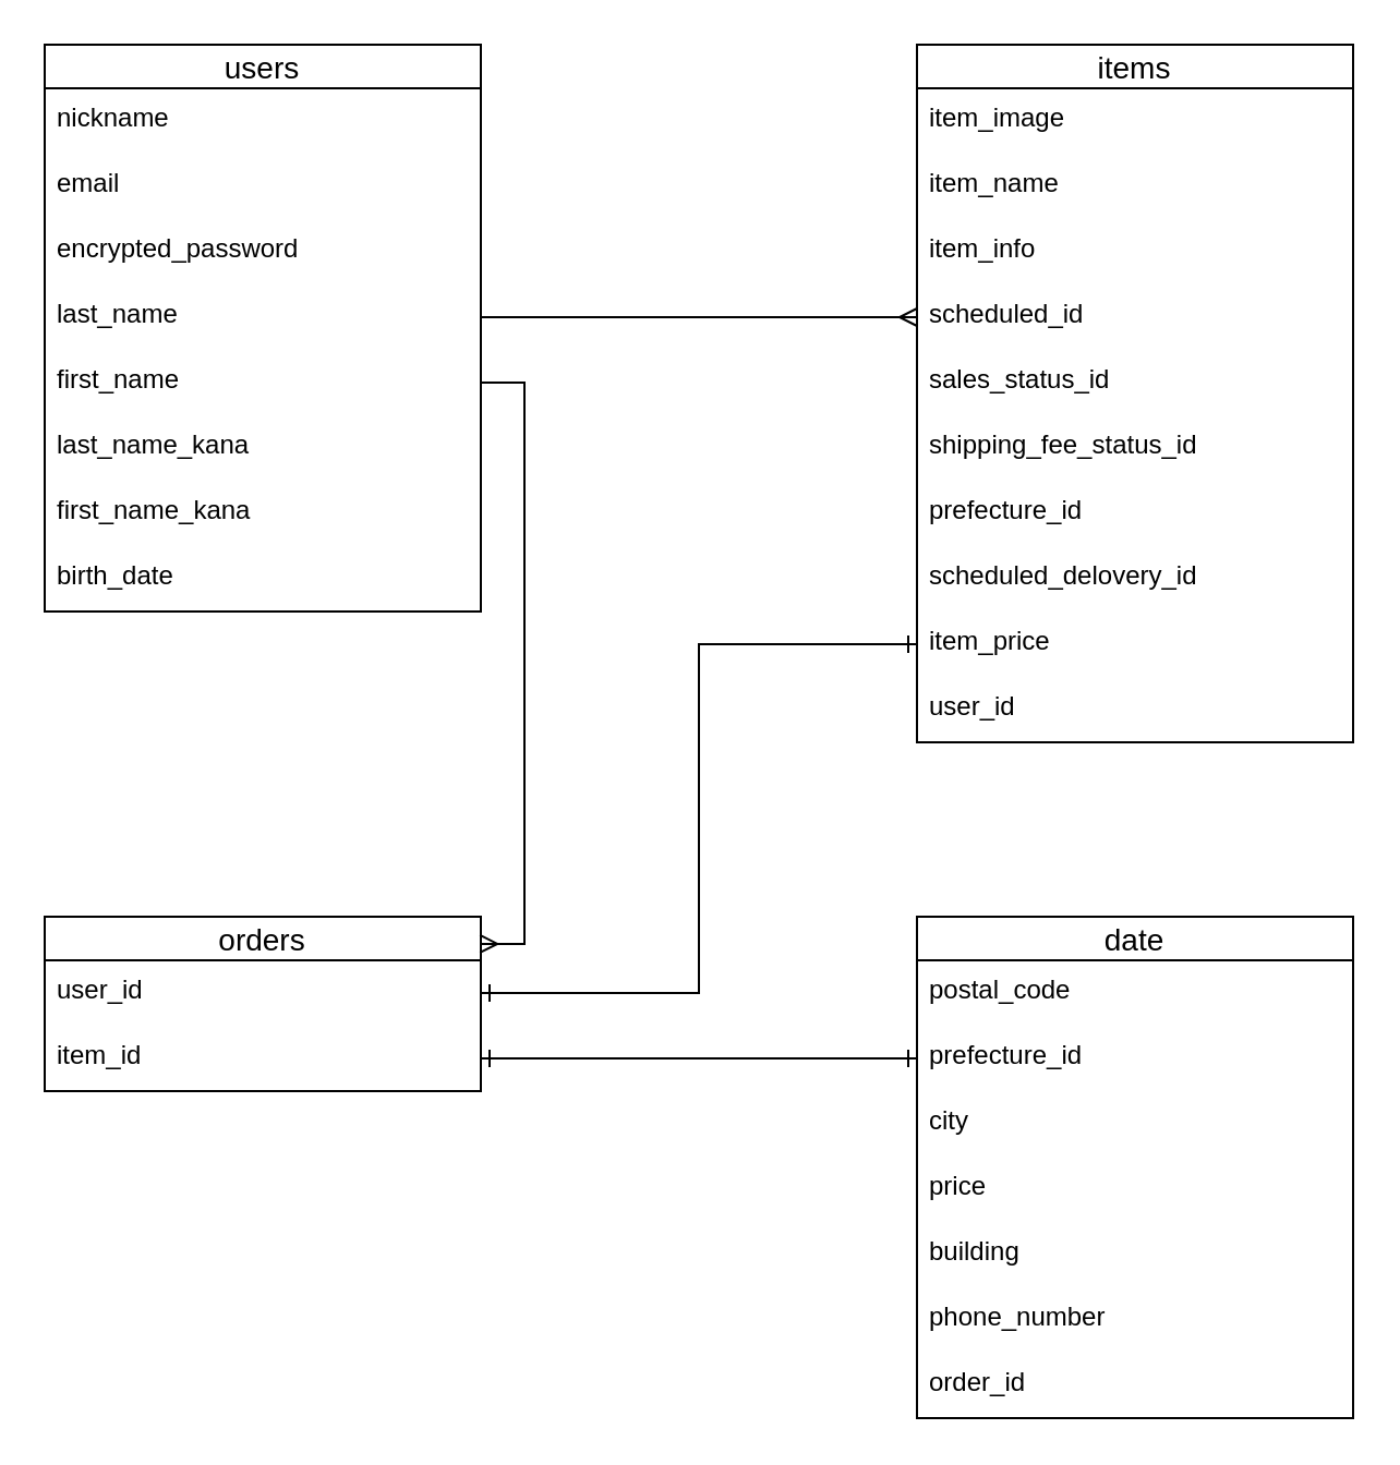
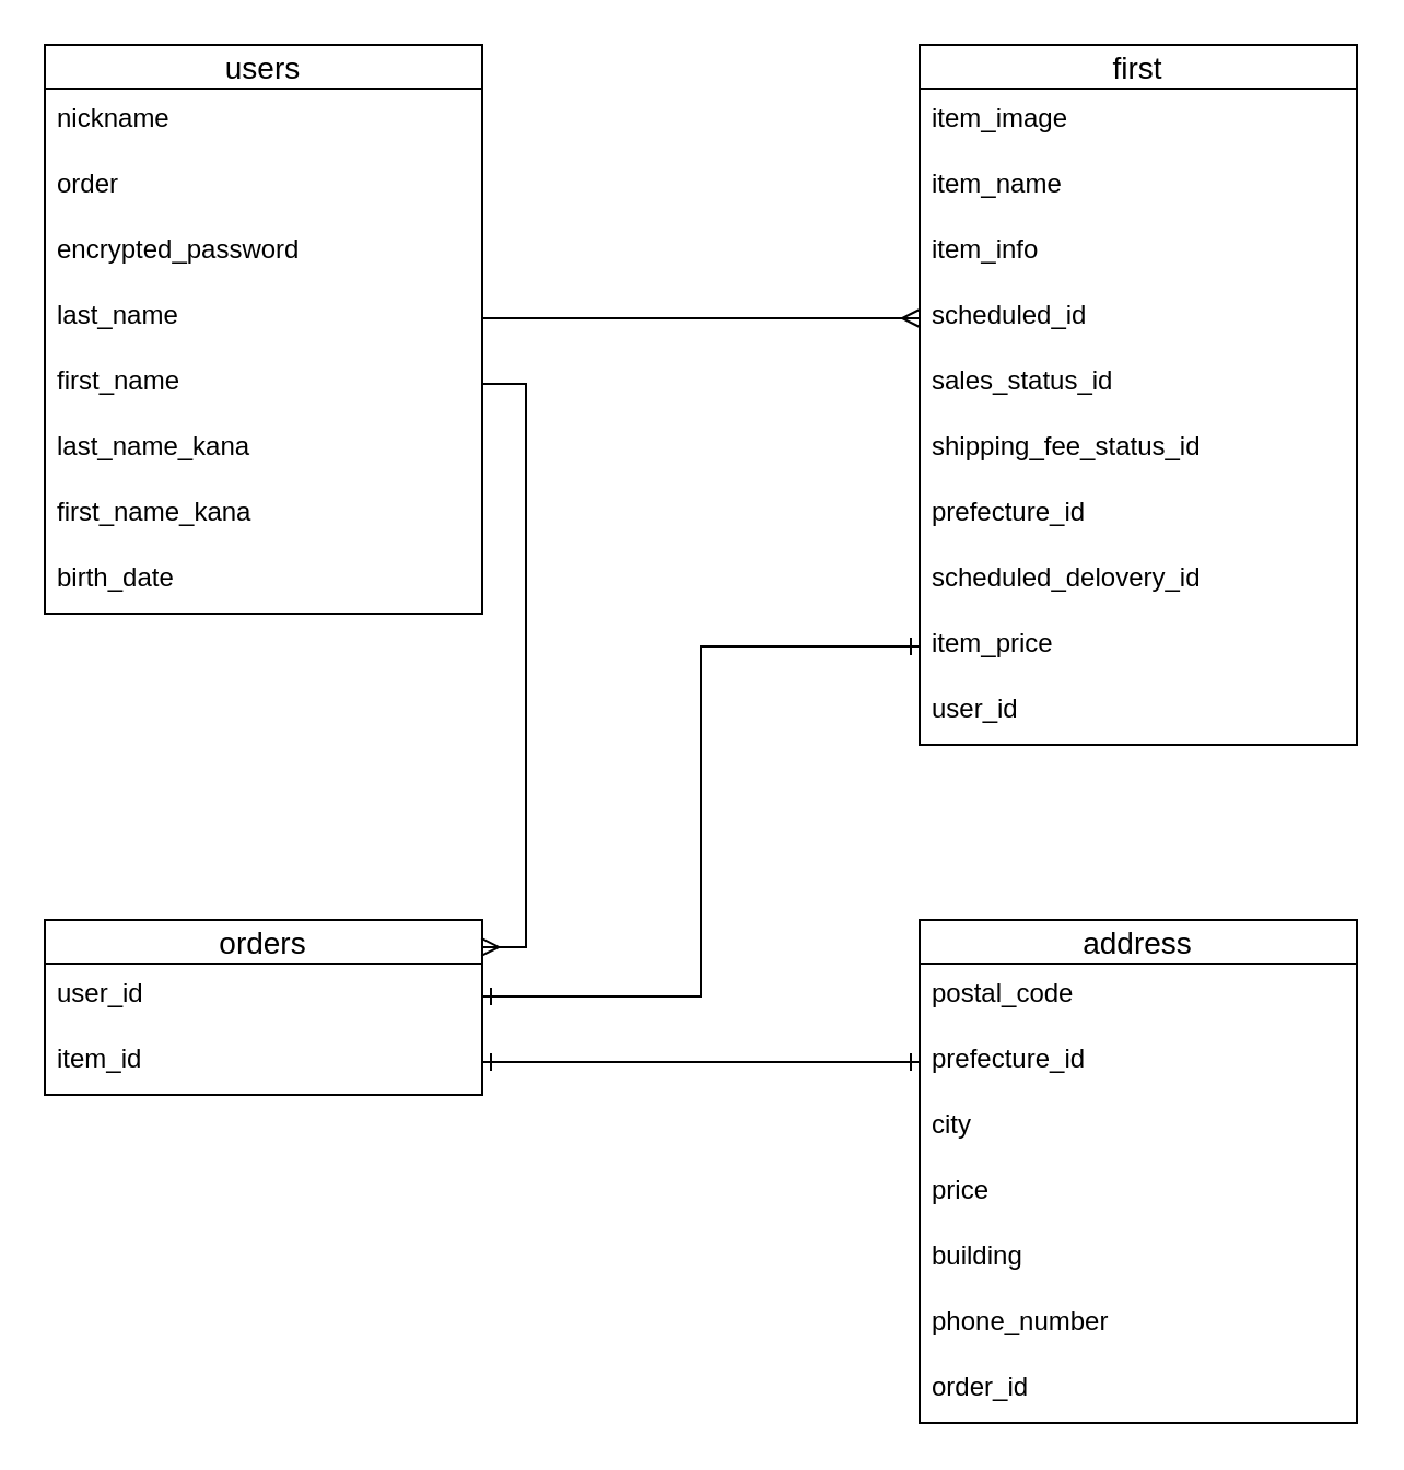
- <mxCell id="2" value="items" style="swimlane;fontStyle=0;childLayout=stackLayout;horizontal=1;startSize=20;horizontalStack=0;resizeParent=1;resizeParentMax=0;resizeLast=0;collapsible=1;marginBottom=0;align=center;fontSize=14;" parent="1" vertex="1"><mxGeometry x="420" y="20" width="200" height="320" as="geometry" /></mxCell>
+ <mxCell id="2" value="first" style="swimlane;fontStyle=0;childLayout=stackLayout;horizontal=1;startSize=20;horizontalStack=0;resizeParent=1;resizeParentMax=0;resizeLast=0;collapsible=1;marginBottom=0;align=center;fontSize=14;" parent="1" vertex="1"><mxGeometry x="420" y="20" width="200" height="320" as="geometry" /></mxCell>
- <mxCell id="15" value="email" style="text;strokeColor=none;fillColor=none;spacingLeft=4;spacingRight=4;overflow=hidden;rotatable=0;points=[[0,0.5],[1,0.5]];portConstraint=eastwest;fontSize=12;" parent="13" vertex="1"><mxGeometry y="50" width="200" height="30" as="geometry" /></mxCell>
+ <mxCell id="15" value="order" style="text;strokeColor=none;fillColor=none;spacingLeft=4;spacingRight=4;overflow=hidden;rotatable=0;points=[[0,0.5],[1,0.5]];portConstraint=eastwest;fontSize=12;" parent="13" vertex="1"><mxGeometry y="50" width="200" height="30" as="geometry" /></mxCell>
- <mxCell id="22" value="date" style="swimlane;fontStyle=0;childLayout=stackLayout;horizontal=1;startSize=20;horizontalStack=0;resizeParent=1;resizeParentMax=0;resizeLast=0;collapsible=1;marginBottom=0;align=center;fontSize=14;" parent="1" vertex="1"><mxGeometry x="420" y="420" width="200" height="230" as="geometry" /></mxCell>
+ <mxCell id="22" value="address" style="swimlane;fontStyle=0;childLayout=stackLayout;horizontal=1;startSize=20;horizontalStack=0;resizeParent=1;resizeParentMax=0;resizeLast=0;collapsible=1;marginBottom=0;align=center;fontSize=14;" parent="1" vertex="1"><mxGeometry x="420" y="420" width="200" height="230" as="geometry" /></mxCell>
